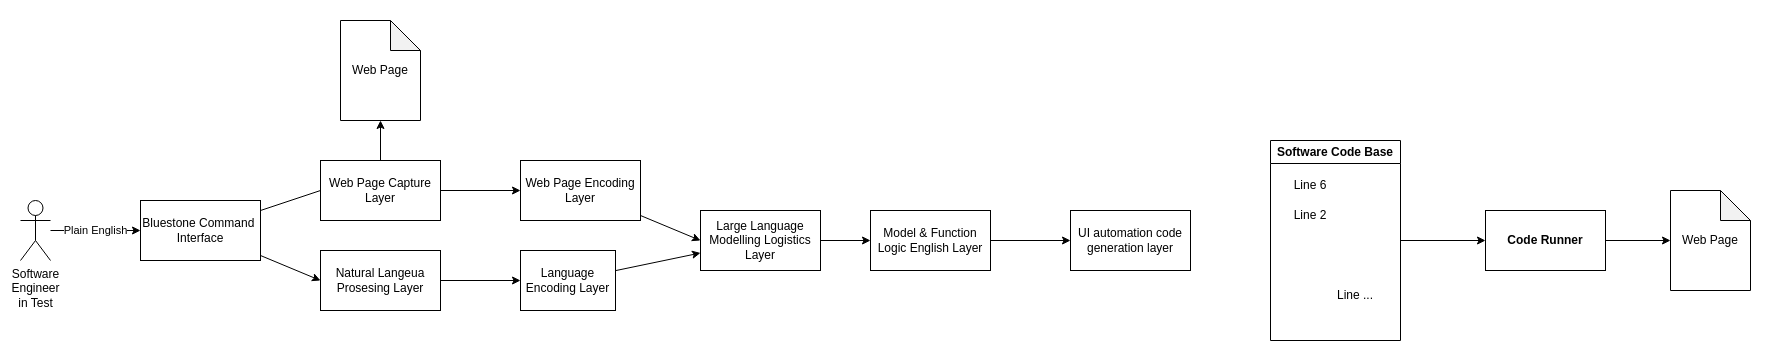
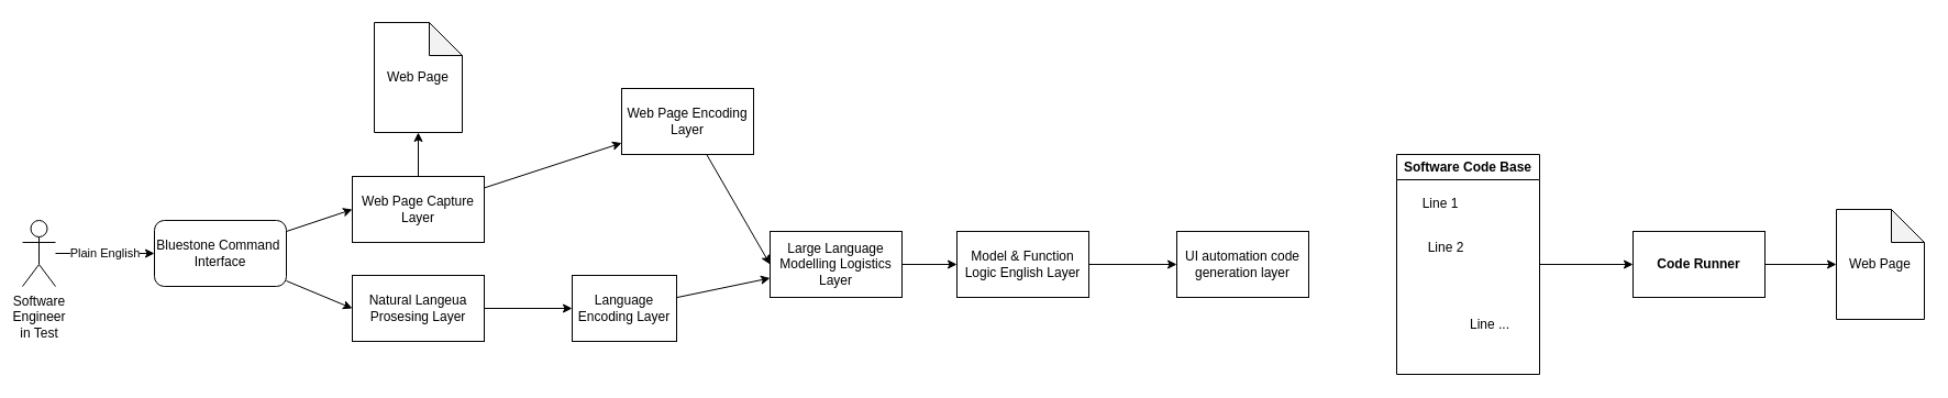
- <mxCell id="24" value="Line 6" style="text;html=1;strokeColor=none;fillColor=none;align=center;verticalAlign=middle;whiteSpace=wrap;rounded=0;" vertex="1" parent="23"><mxGeometry x="10" y="30" width="60" height="30" as="geometry" /></mxCell>
+ <mxCell id="24" value="Line 1" style="text;html=1;strokeColor=none;fillColor=none;align=center;verticalAlign=middle;whiteSpace=wrap;rounded=0;" vertex="1" parent="23"><mxGeometry x="10" y="30" width="60" height="30" as="geometry" /></mxCell>
- <mxCell id="14" value="Web Page Encoding Layer" style="rounded=0;whiteSpace=wrap;html=1;" vertex="1" parent="1"><mxGeometry x="520" y="160" width="120" height="60" as="geometry" /></mxCell>
+ <mxCell id="14" value="Web Page Encoding Layer" style="rounded=0;whiteSpace=wrap;html=1;" vertex="1" parent="1"><mxGeometry x="565" y="80" width="120" height="60" as="geometry" /></mxCell>
- <mxCell id="2" style="edgeStyle=none;html=1;entryX=0;entryY=0.5;entryDx=0;entryDy=0;endArrow=none;" edge="1" parent="1" source="4" target="9"><mxGeometry relative="1" as="geometry" /></mxCell>
+ <mxCell id="2" style="edgeStyle=none;html=1;entryX=0;entryY=0.5;entryDx=0;entryDy=0;" edge="1" parent="1" source="4" target="9"><mxGeometry relative="1" as="geometry" /></mxCell>
- <mxCell id="25" value="Line 2" style="text;html=1;strokeColor=none;fillColor=none;align=center;verticalAlign=middle;whiteSpace=wrap;rounded=0;" vertex="1" parent="23"><mxGeometry x="10" y="60" width="60" height="30" as="geometry" /></mxCell>
+ <mxCell id="25" value="Line 2" style="text;html=1;strokeColor=none;fillColor=none;align=center;verticalAlign=middle;whiteSpace=wrap;rounded=0;" vertex="1" parent="23"><mxGeometry x="15" y="70" width="60" height="30" as="geometry" /></mxCell>
- <mxCell id="4" value="Bluestone Command&amp;nbsp; Interface" style="rounded=0;whiteSpace=wrap;html=1;" vertex="1" parent="1"><mxGeometry x="140" y="200" width="120" height="60" as="geometry" /></mxCell>
+ <mxCell id="4" value="Bluestone Command&amp;nbsp; Interface" style="whiteSpace=wrap;html=1;rounded=1;" vertex="1" parent="1"><mxGeometry x="140" y="200" width="120" height="60" as="geometry" /></mxCell>
